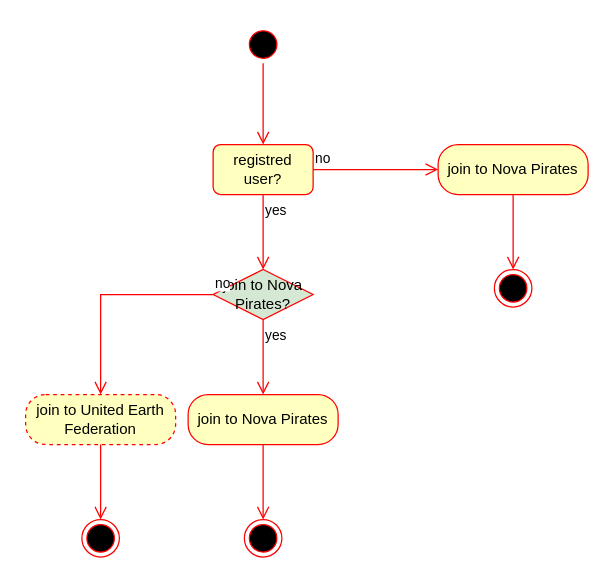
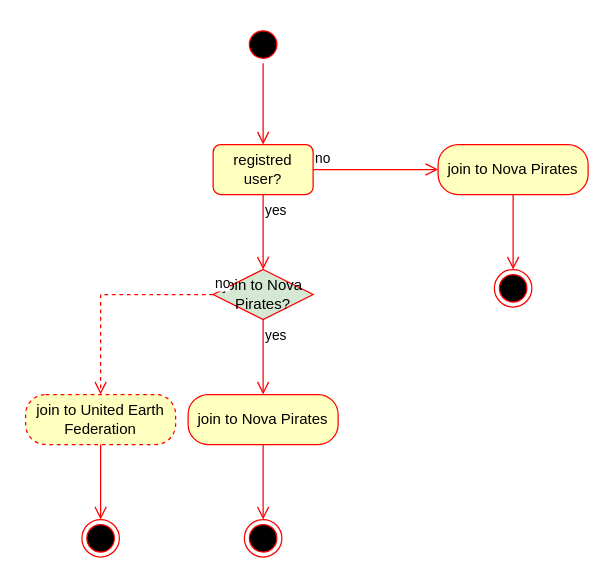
- <mxCell id="11" value="no" style="edgeStyle=orthogonalEdgeStyle;html=1;align=left;verticalAlign=bottom;endArrow=open;endSize=8;strokeColor=#ff0000;rounded=0;exitX=0;exitY=0.5;exitDx=0;exitDy=0;entryX=0.5;entryY=0;entryDx=0;entryDy=0;" edge="1" source="10" parent="1" target="17"><mxGeometry x="-1" relative="1" as="geometry"><mxPoint x="-40" y="285" as="targetPoint" /><mxPoint x="140" y="245" as="sourcePoint" /></mxGeometry></mxCell>
+ <mxCell id="11" value="no" style="edgeStyle=orthogonalEdgeStyle;html=1;align=left;verticalAlign=bottom;endArrow=open;endSize=8;strokeColor=#ff0000;rounded=0;exitX=0;exitY=0.5;exitDx=0;exitDy=0;entryX=0.5;entryY=0;entryDx=0;entryDy=0;dashed=1;" edge="1" source="10" parent="1" target="17"><mxGeometry x="-1" relative="1" as="geometry"><mxPoint x="-40" y="285" as="targetPoint" /><mxPoint x="140" y="245" as="sourcePoint" /></mxGeometry></mxCell>
